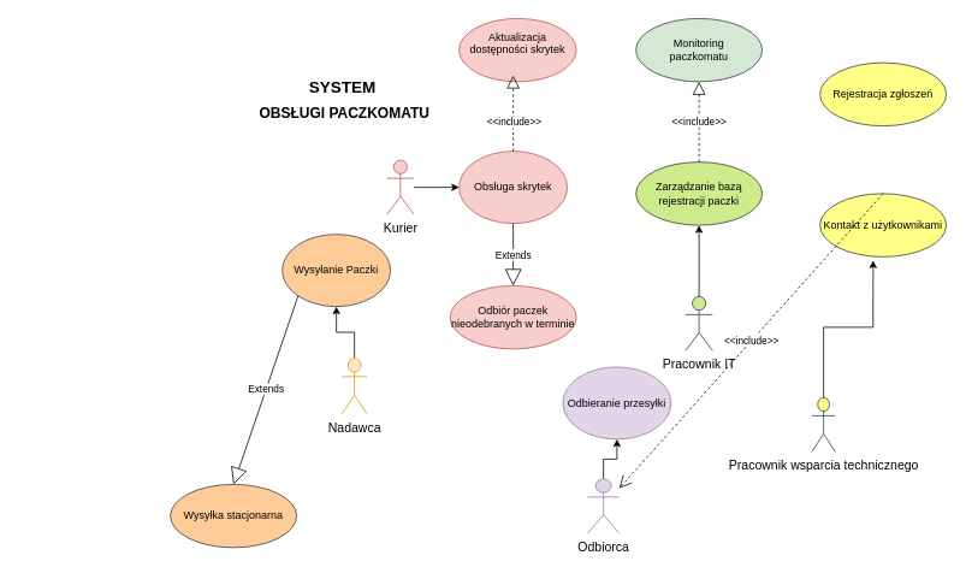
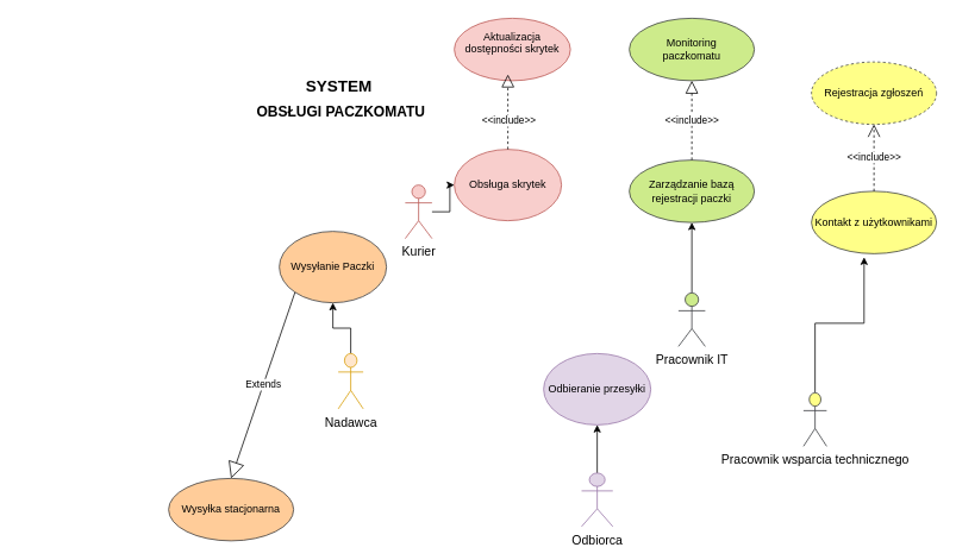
- <mxCell id="21" value="&lt;div&gt;Monitoring &lt;br&gt;&lt;/div&gt;&lt;div&gt;paczkomatu&lt;br&gt;&lt;/div&gt;" style="ellipse;whiteSpace=wrap;html=1;fillColor=#d5e8d4;strokeColor=#36393d;" vertex="1" parent="1"><mxGeometry x="704" y="20" width="140" height="70" as="geometry" /></mxCell>
+ <mxCell id="21" value="&lt;div&gt;Monitoring &lt;br&gt;&lt;/div&gt;&lt;div&gt;paczkomatu&lt;br&gt;&lt;/div&gt;" style="ellipse;whiteSpace=wrap;html=1;fillColor=#cdeb8b;strokeColor=#36393d;" vertex="1" parent="1"><mxGeometry x="704" y="20" width="140" height="70" as="geometry" /></mxCell>
- <mxCell id="25" value="Rejestracja zgłoszeń" style="ellipse;whiteSpace=wrap;html=1;fillColor=#ffff88;strokeColor=#36393d;" vertex="1" parent="1"><mxGeometry x="908" y="69" width="140" height="70" as="geometry" /></mxCell>
+ <mxCell id="25" value="Rejestracja zgłoszeń" style="ellipse;whiteSpace=wrap;html=1;fillColor=#ffff88;strokeColor=#36393d;dashed=1;" vertex="1" parent="1"><mxGeometry x="908" y="69" width="140" height="70" as="geometry" /></mxCell>
- <mxCell id="5" value="&lt;font style=&quot;font-size: 14px&quot;&gt;Kurier&lt;/font&gt;" style="shape=umlActor;verticalLabelPosition=bottom;verticalAlign=top;html=1;outlineConnect=0;fillColor=#f8cecc;strokeColor=#b85450;" parent="1" vertex="1"><mxGeometry x="428" y="177" width="30" height="60" as="geometry" /></mxCell>
+ <mxCell id="5" value="&lt;font style=&quot;font-size: 14px&quot;&gt;Kurier&lt;/font&gt;" style="shape=umlActor;verticalLabelPosition=bottom;verticalAlign=top;html=1;outlineConnect=0;fillColor=#f8cecc;strokeColor=#b85450;" parent="1" vertex="1"><mxGeometry x="453" y="207" width="30" height="60" as="geometry" /></mxCell>
- <mxCell id="11" value="Extends" style="endArrow=block;endSize=16;endFill=0;html=1;exitX=0.5;exitY=1;exitDx=0;exitDy=0;entryX=0.5;entryY=0;entryDx=0;entryDy=0;" parent="1" source="7" target="12" edge="1"><mxGeometry width="160" relative="1" as="geometry"><mxPoint x="671.5" y="254" as="sourcePoint" /><mxPoint x="671.5" y="304" as="targetPoint" /></mxGeometry></mxCell>
- <mxCell id="12" value="&lt;div&gt;Odbiór paczek&lt;/div&gt;&lt;div&gt;nieodebranych w terminie&lt;br&gt;&lt;/div&gt;" style="ellipse;whiteSpace=wrap;html=1;fillColor=#f8cecc;strokeColor=#b85450;" parent="1" vertex="1"><mxGeometry x="498" y="316" width="140" height="70" as="geometry" /></mxCell>
- <mxCell id="26" value="&amp;lt;&amp;lt;include&amp;gt;&amp;gt;" style="endArrow=open;endSize=12;dashed=1;html=1;exitX=0.5;exitY=0;exitDx=0;exitDy=0;" edge="1" parent="1" source="20" target="23"><mxGeometry width="160" relative="1" as="geometry"><mxPoint x="990" y="428.28" as="sourcePoint" /><mxPoint x="1030.221" y="355.997" as="targetPoint" /></mxGeometry></mxCell>
+ <mxCell id="26" value="&amp;lt;&amp;lt;include&amp;gt;&amp;gt;" style="endArrow=open;endSize=12;dashed=1;html=1;exitX=0.5;exitY=0;exitDx=0;exitDy=0;" edge="1" parent="1" source="20" target="25"><mxGeometry width="160" relative="1" as="geometry"><mxPoint x="990" y="428.28" as="sourcePoint" /><mxPoint x="1030.221" y="355.997" as="targetPoint" /></mxGeometry></mxCell>
- <mxCell id="13" value="Odbieranie przesyłki" style="ellipse;whiteSpace=wrap;html=1;fillColor=#e1d5e7;strokeColor=#9673a6;" parent="1" vertex="1"><mxGeometry x="623" y="406" width="120" height="80" as="geometry" /></mxCell>
+ <mxCell id="13" value="Odbieranie przesyłki" style="ellipse;whiteSpace=wrap;html=1;fillColor=#e1d5e7;strokeColor=#9673a6;" parent="1" vertex="1"><mxGeometry x="608" y="396" width="120" height="80" as="geometry" /></mxCell>
